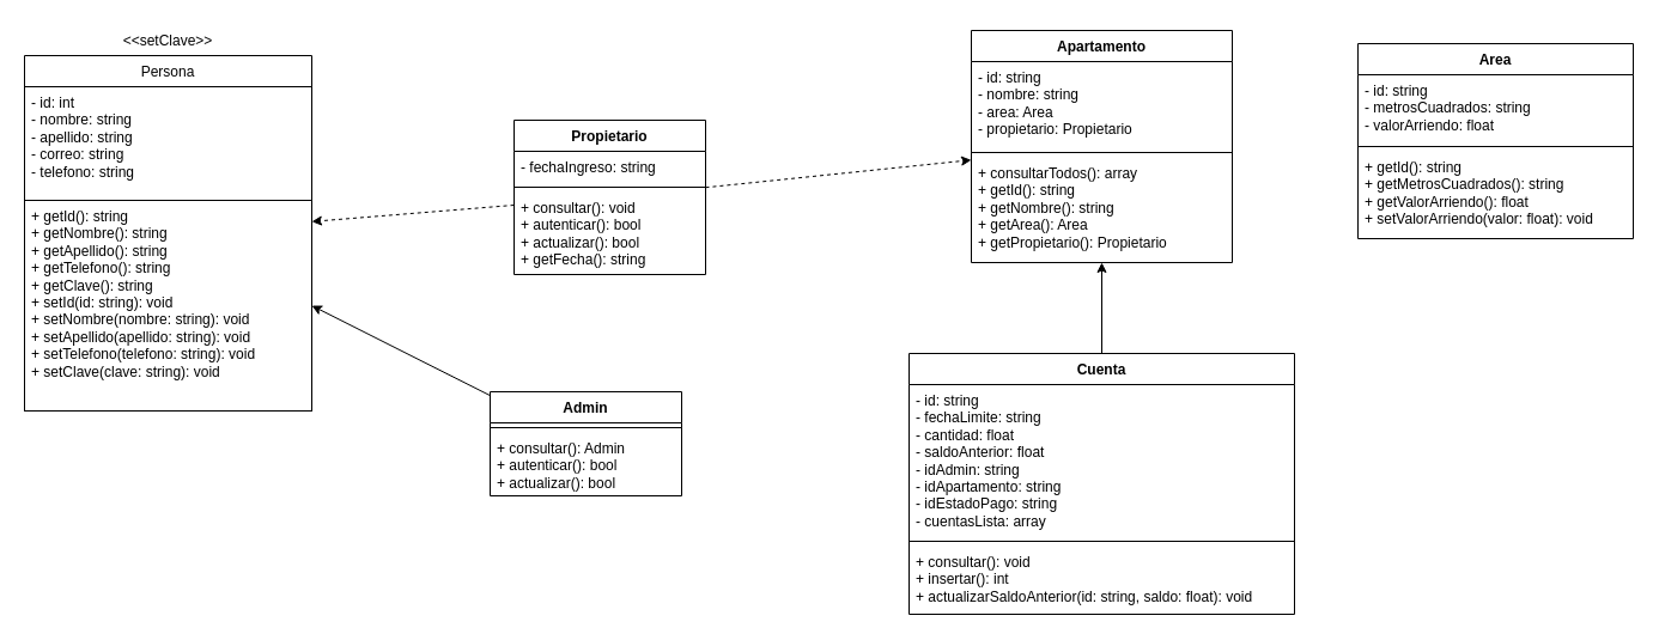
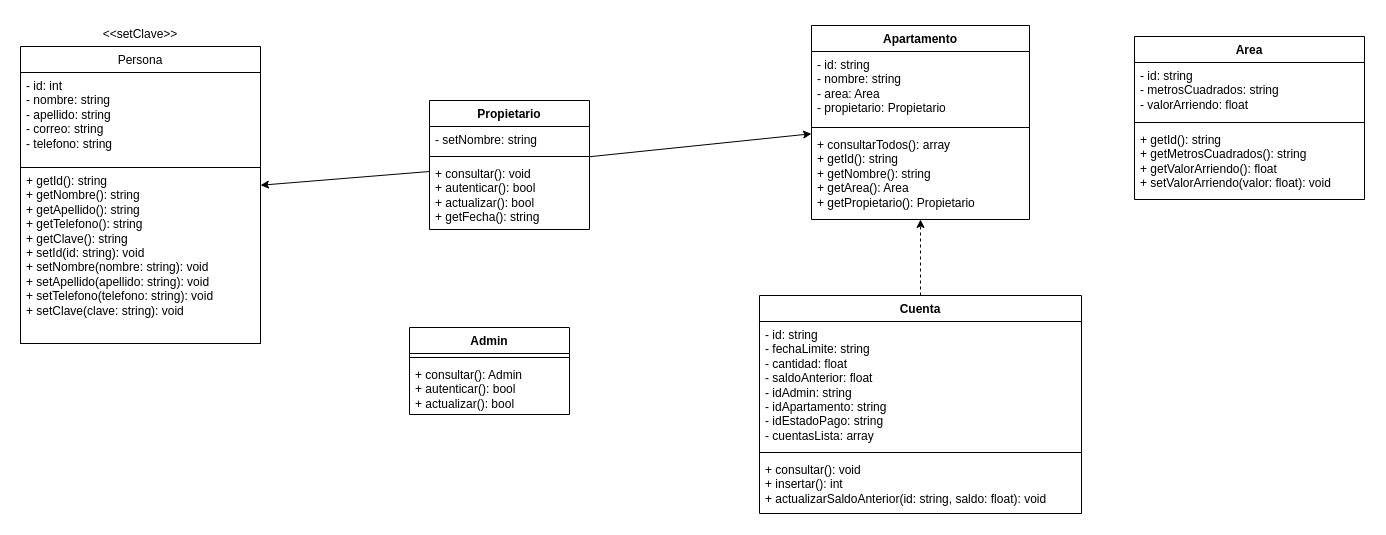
- <mxCell id="11" value="- fechaIngreso: string" style="text;strokeColor=none;fillColor=none;align=left;verticalAlign=top;spacingLeft=4;spacingRight=4;overflow=hidden;rotatable=0;points=[[0,0.5],[1,0.5]];portConstraint=eastwest;whiteSpace=wrap;html=1;" vertex="1" parent="10"><mxGeometry y="26" width="160" height="26" as="geometry" /></mxCell>
+ <mxCell id="11" value="- setNombre: string" style="text;strokeColor=none;fillColor=none;align=left;verticalAlign=top;spacingLeft=4;spacingRight=4;overflow=hidden;rotatable=0;points=[[0,0.5],[1,0.5]];portConstraint=eastwest;whiteSpace=wrap;html=1;" vertex="1" parent="10"><mxGeometry y="26" width="160" height="26" as="geometry" /></mxCell>
- <mxCell id="28" value="" style="endArrow=classic;html=1;rounded=0;dashed=1;" edge="1" parent="1" source="10" target="14"><mxGeometry width="50" height="50" relative="1" as="geometry"><mxPoint x="356" y="852" as="sourcePoint" /><mxPoint x="265" y="727" as="targetPoint" /></mxGeometry></mxCell>
+ <mxCell id="28" value="" style="endArrow=classic;html=1;rounded=0;" edge="1" parent="1" source="10" target="14"><mxGeometry width="50" height="50" relative="1" as="geometry"><mxPoint x="356" y="852" as="sourcePoint" /><mxPoint x="265" y="727" as="targetPoint" /></mxGeometry></mxCell>
- <mxCell id="26" value="" style="endArrow=classic;html=1;rounded=0;dashed=1;" edge="1" parent="1" source="10" target="3"><mxGeometry width="50" height="50" relative="1" as="geometry"><mxPoint x="247" y="1085" as="sourcePoint" /><mxPoint x="297" y="1035" as="targetPoint" /></mxGeometry></mxCell>
+ <mxCell id="26" value="" style="endArrow=classic;html=1;rounded=0;" edge="1" parent="1" source="10" target="3"><mxGeometry width="50" height="50" relative="1" as="geometry"><mxPoint x="247" y="1085" as="sourcePoint" /><mxPoint x="297" y="1035" as="targetPoint" /></mxGeometry></mxCell>
- <mxCell id="29" value="" style="endArrow=classic;html=1;rounded=0;" edge="1" parent="1" source="22" target="14"><mxGeometry width="50" height="50" relative="1" as="geometry"><mxPoint x="431" y="891" as="sourcePoint" /><mxPoint x="481" y="841" as="targetPoint" /></mxGeometry></mxCell>
+ <mxCell id="29" value="" style="endArrow=classic;html=1;rounded=0;dashed=1;" edge="1" parent="1" source="22" target="14"><mxGeometry width="50" height="50" relative="1" as="geometry"><mxPoint x="431" y="891" as="sourcePoint" /><mxPoint x="481" y="841" as="targetPoint" /></mxGeometry></mxCell>
- <mxCell id="27" value="" style="endArrow=classic;html=1;rounded=0;" edge="1" parent="1" source="7" target="3"><mxGeometry width="50" height="50" relative="1" as="geometry"><mxPoint x="411" y="936" as="sourcePoint" /><mxPoint x="320" y="811" as="targetPoint" /></mxGeometry></mxCell>
